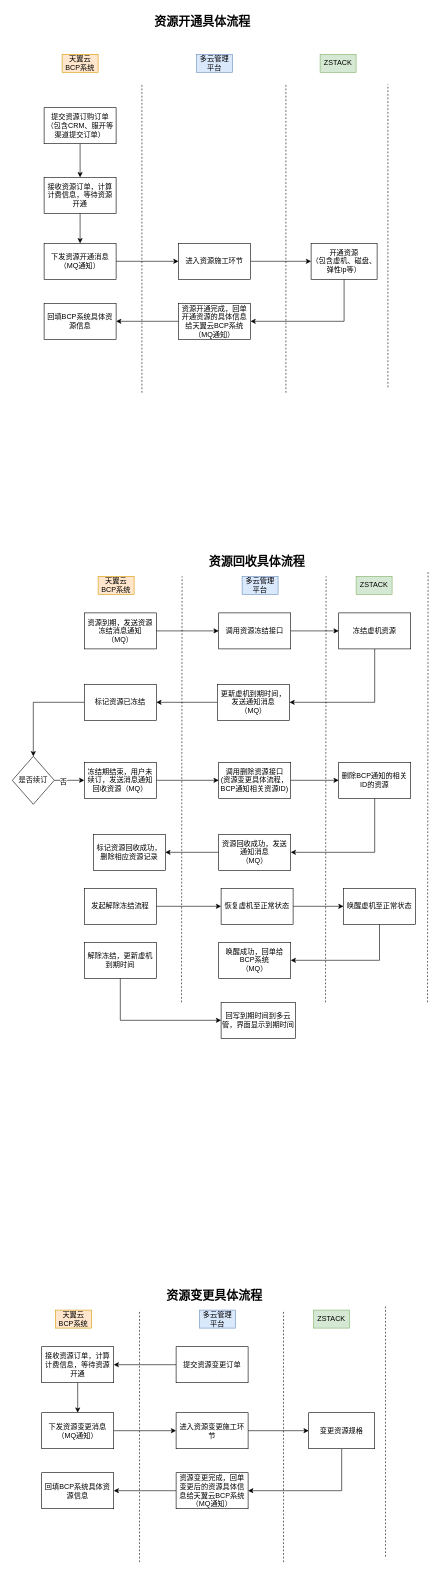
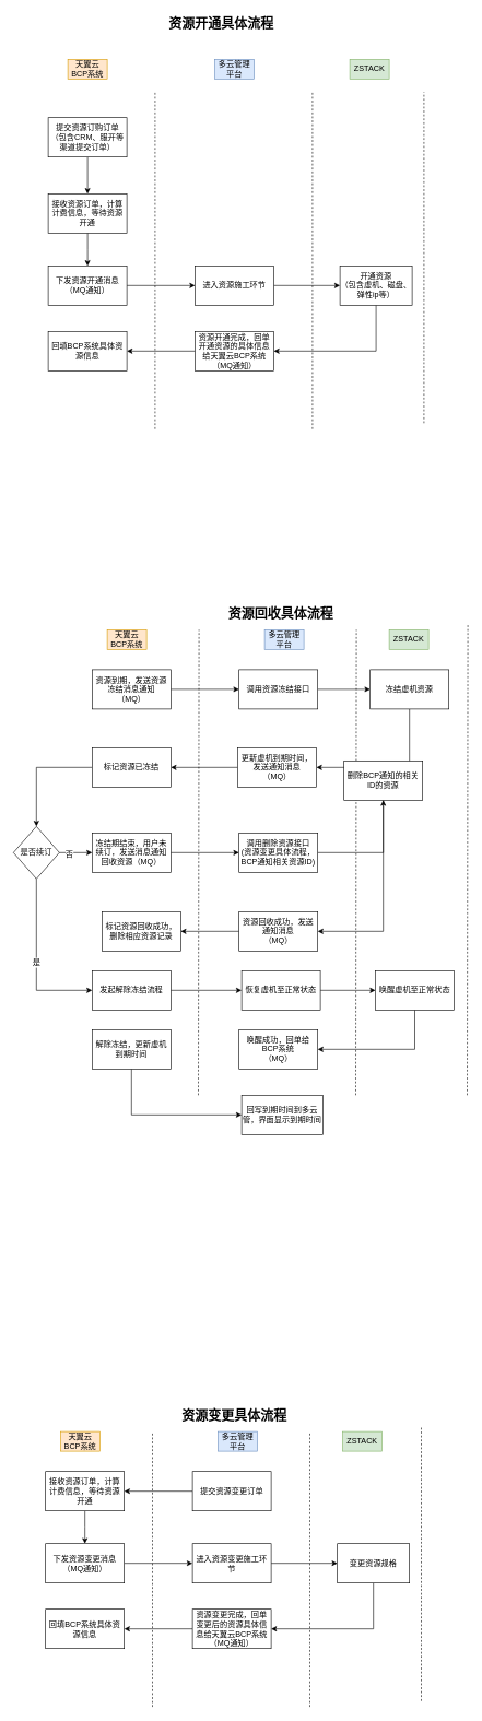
- <mxCell id="44" value="删除BCP通知的相关ID的资源" style="whiteSpace=wrap;html=1;rounded=0;" vertex="1" parent="1"><mxGeometry x="564" y="1270" width="120" height="60" as="geometry" /></mxCell>
+ <mxCell id="44" value="删除BCP通知的相关ID的资源" style="whiteSpace=wrap;html=1;rounded=0;" vertex="1" parent="1"><mxGeometry x="524" y="1160" width="120" height="60" as="geometry" /></mxCell>
+ <mxCell id="50" value="是" style="edgeStyle=orthogonalEdgeStyle;rounded=0;orthogonalLoop=1;jettySize=auto;html=1;fontSize=12;entryX=0;entryY=0.5;entryDx=0;entryDy=0;exitX=0.5;exitY=1;exitDx=0;exitDy=0;" edge="1" parent="1" source="51" target="53"><mxGeometry relative="1" as="geometry"><mxPoint x="42" y="1450" as="targetPoint" /><Array as="points"><mxPoint x="55" y="1510" /></Array></mxGeometry></mxCell>
